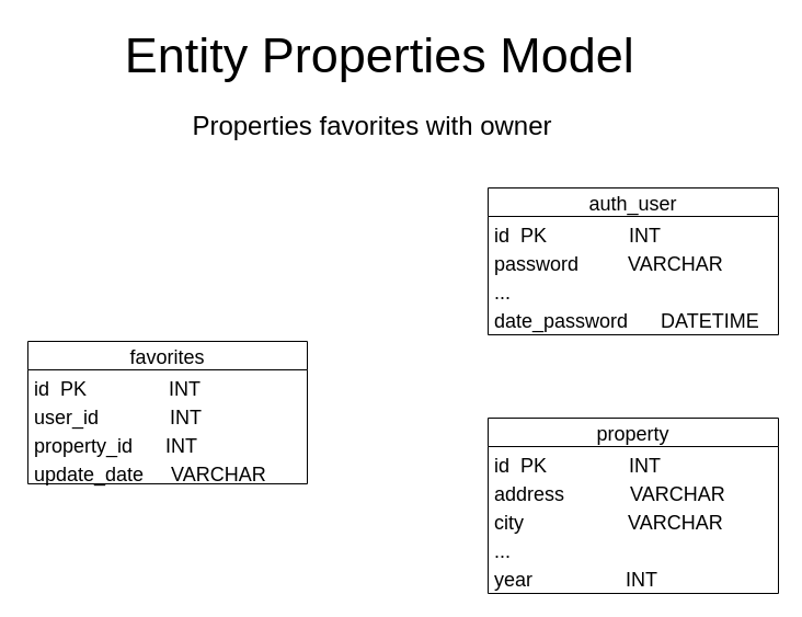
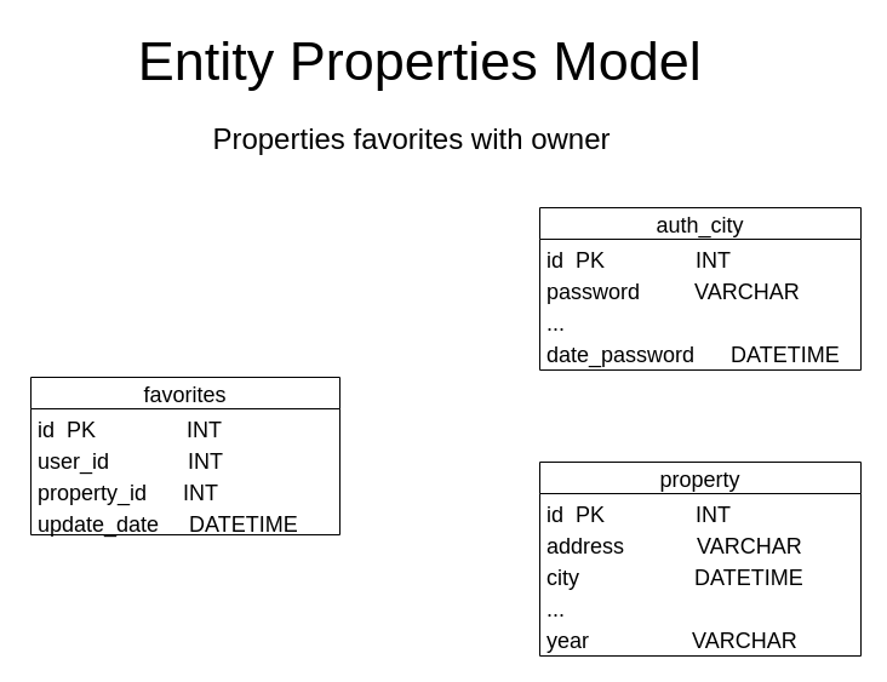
- <mxCell id="7" value="auth_user" style="swimlane;fontStyle=0;childLayout=stackLayout;horizontal=1;startSize=26;horizontalStack=0;resizeParent=1;resizeParentMax=0;resizeLast=0;collapsible=1;marginBottom=0;fontSize=18;" vertex="1" parent="1"><mxGeometry x="445" y="171" width="265" height="134" as="geometry" /></mxCell>
+ <mxCell id="7" value="auth_city" style="swimlane;fontStyle=0;childLayout=stackLayout;horizontal=1;startSize=26;horizontalStack=0;resizeParent=1;resizeParentMax=0;resizeLast=0;collapsible=1;marginBottom=0;fontSize=18;" vertex="1" parent="1"><mxGeometry x="445" y="171" width="265" height="134" as="geometry" /></mxCell>
- <mxCell id="6" value="update_date     VARCHAR" style="text;strokeColor=none;fillColor=none;align=left;verticalAlign=top;spacingLeft=4;spacingRight=4;overflow=hidden;rotatable=0;points=[[0,0.5],[1,0.5]];portConstraint=eastwest;fontSize=18;" vertex="1" parent="2"><mxGeometry y="104" width="255" height="26" as="geometry" /></mxCell>
+ <mxCell id="6" value="update_date     DATETIME" style="text;strokeColor=none;fillColor=none;align=left;verticalAlign=top;spacingLeft=4;spacingRight=4;overflow=hidden;rotatable=0;points=[[0,0.5],[1,0.5]];portConstraint=eastwest;fontSize=18;" vertex="1" parent="2"><mxGeometry y="104" width="255" height="26" as="geometry" /></mxCell>
- <mxCell id="15" value="city                   VARCHAR" style="text;strokeColor=none;fillColor=none;align=left;verticalAlign=top;spacingLeft=4;spacingRight=4;overflow=hidden;rotatable=0;points=[[0,0.5],[1,0.5]];portConstraint=eastwest;fontSize=18;" vertex="1" parent="12"><mxGeometry y="78" width="265" height="26" as="geometry" /></mxCell>
+ <mxCell id="15" value="city                   DATETIME" style="text;strokeColor=none;fillColor=none;align=left;verticalAlign=top;spacingLeft=4;spacingRight=4;overflow=hidden;rotatable=0;points=[[0,0.5],[1,0.5]];portConstraint=eastwest;fontSize=18;" vertex="1" parent="12"><mxGeometry y="78" width="265" height="26" as="geometry" /></mxCell>
- <mxCell id="17" value="year                 INT" style="text;strokeColor=none;fillColor=none;align=left;verticalAlign=top;spacingLeft=4;spacingRight=4;overflow=hidden;rotatable=0;points=[[0,0.5],[1,0.5]];portConstraint=eastwest;fontSize=18;" vertex="1" parent="12"><mxGeometry y="130" width="265" height="30" as="geometry" /></mxCell>
+ <mxCell id="17" value="year                 VARCHAR" style="text;strokeColor=none;fillColor=none;align=left;verticalAlign=top;spacingLeft=4;spacingRight=4;overflow=hidden;rotatable=0;points=[[0,0.5],[1,0.5]];portConstraint=eastwest;fontSize=18;" vertex="1" parent="12"><mxGeometry y="130" width="265" height="30" as="geometry" /></mxCell>
